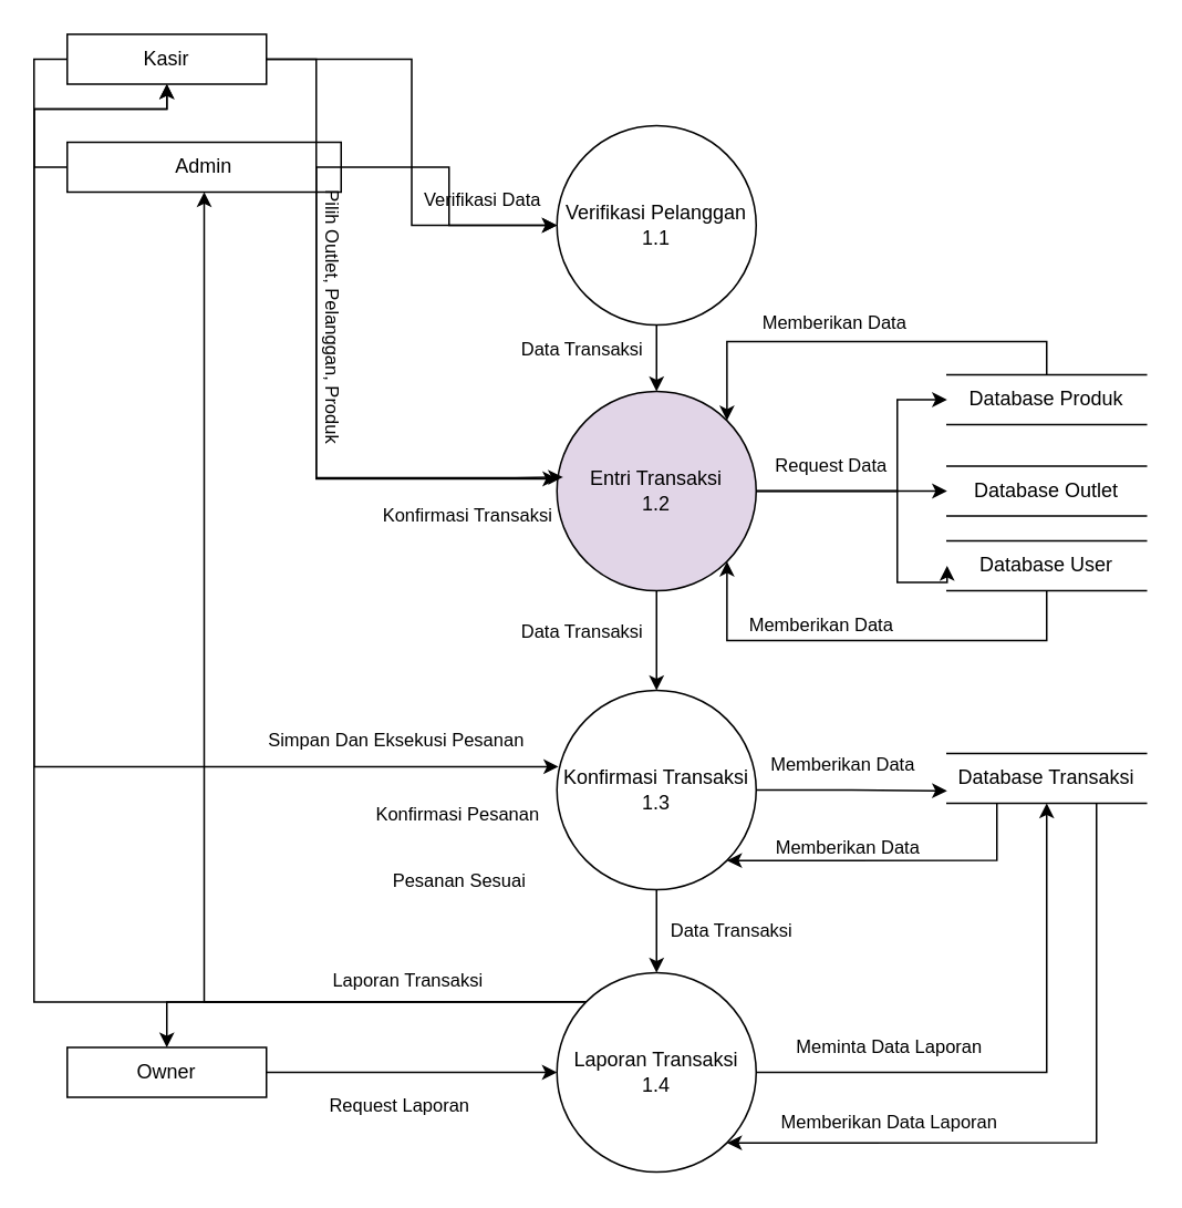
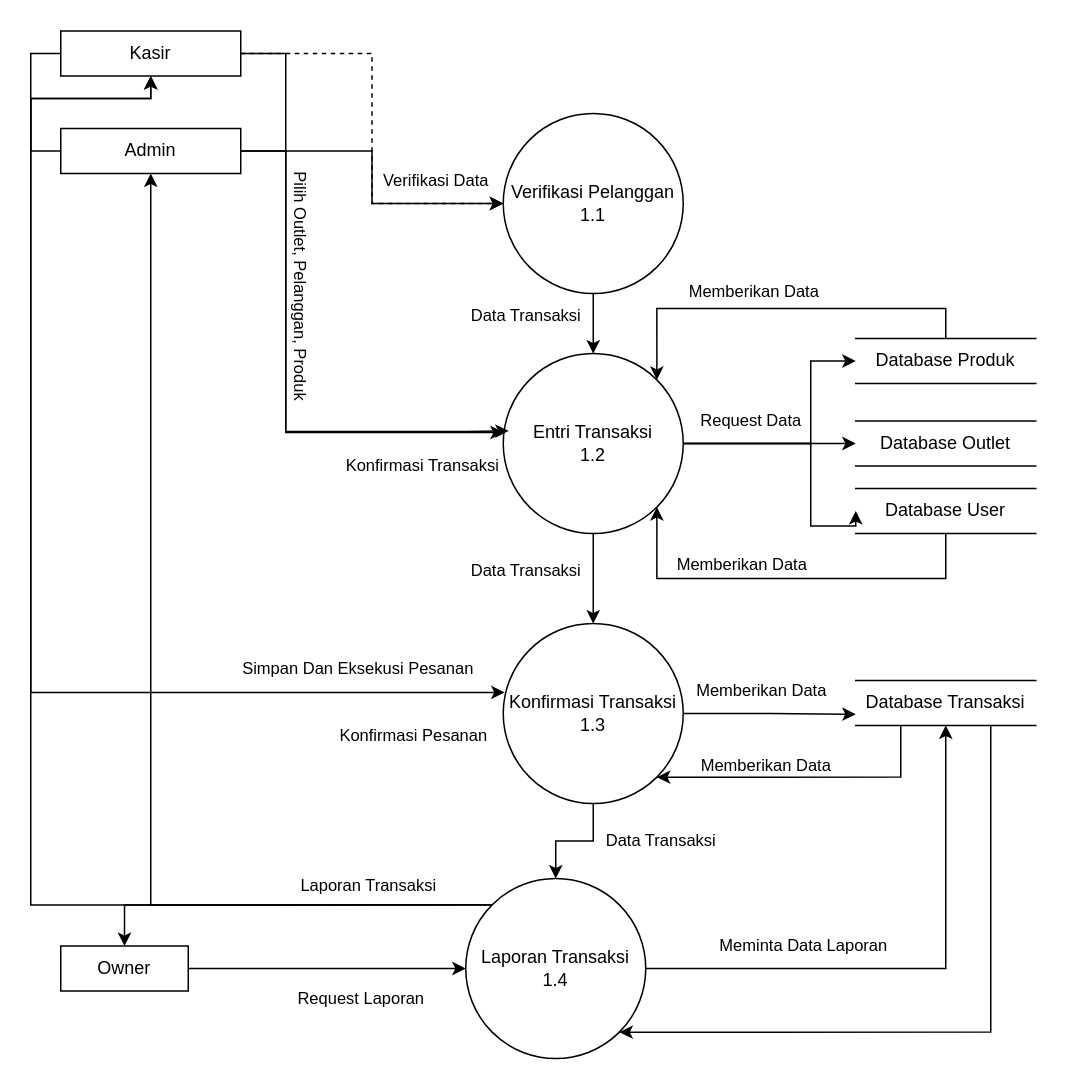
- <mxCell id="6" style="edgeStyle=orthogonalEdgeStyle;rounded=0;orthogonalLoop=1;jettySize=auto;html=1;exitX=1;exitY=0.5;exitDx=0;exitDy=0;entryX=0;entryY=0.5;entryDx=0;entryDy=0;" parent="1" source="7" target="17" edge="1"><mxGeometry relative="1" as="geometry" /></mxCell>
+ <mxCell id="6" style="edgeStyle=orthogonalEdgeStyle;rounded=0;orthogonalLoop=1;jettySize=auto;html=1;exitX=1;exitY=0.5;exitDx=0;exitDy=0;entryX=0;entryY=0.5;entryDx=0;entryDy=0;dashed=1;" parent="1" source="7" target="17" edge="1"><mxGeometry relative="1" as="geometry" /></mxCell>
- <mxCell id="3" value="Admin" style="rounded=0;whiteSpace=wrap;html=1;" parent="1" vertex="1"><mxGeometry x="40" y="85" width="165" height="30" as="geometry" /></mxCell>
+ <mxCell id="3" value="Admin" style="rounded=0;whiteSpace=wrap;html=1;" parent="1" vertex="1"><mxGeometry x="40" y="85" width="120" height="30" as="geometry" /></mxCell>
- <mxCell id="22" value="Entri Transaksi&lt;div&gt;1.2&lt;/div&gt;" style="ellipse;whiteSpace=wrap;html=1;aspect=fixed;fillColor=#e1d5e7;" parent="1" vertex="1"><mxGeometry x="335" y="235" width="120" height="120" as="geometry" /></mxCell>
+ <mxCell id="22" value="Entri Transaksi&lt;div&gt;1.2&lt;/div&gt;" style="ellipse;whiteSpace=wrap;html=1;aspect=fixed;" parent="1" vertex="1"><mxGeometry x="335" y="235" width="120" height="120" as="geometry" /></mxCell>
- <mxCell id="40" value="Pesanan Sesuai" style="text;html=1;align=center;verticalAlign=middle;resizable=0;points=[];autosize=1;strokeColor=none;fillColor=none;fontSize=11;" parent="1" vertex="1"><mxGeometry x="226" y="515" width="100" height="30" as="geometry" /></mxCell>
- <mxCell id="5" value="Owner" style="rounded=0;whiteSpace=wrap;html=1;" parent="1" vertex="1"><mxGeometry x="40" y="630" width="120" height="30" as="geometry" /></mxCell>
+ <mxCell id="5" value="Owner" style="rounded=0;whiteSpace=wrap;html=1;" parent="1" vertex="1"><mxGeometry x="40" y="630" width="85" height="30" as="geometry" /></mxCell>
- <mxCell id="47" value="Laporan Transaksi&lt;div&gt;1.4&lt;/div&gt;" style="ellipse;whiteSpace=wrap;html=1;aspect=fixed;" parent="1" vertex="1"><mxGeometry x="335" y="585" width="120" height="120" as="geometry" /></mxCell>
+ <mxCell id="47" value="Laporan Transaksi&lt;div&gt;1.4&lt;/div&gt;" style="ellipse;whiteSpace=wrap;html=1;aspect=fixed;" parent="1" vertex="1"><mxGeometry x="310" y="585" width="120" height="120" as="geometry" /></mxCell>
- <mxCell id="51" value="Memberikan Data Laporan" style="text;html=1;align=center;verticalAlign=middle;resizable=0;points=[];autosize=1;strokeColor=none;fillColor=none;fontSize=11;" parent="1" vertex="1"><mxGeometry x="460" y="660" width="150" height="30" as="geometry" /></mxCell>
